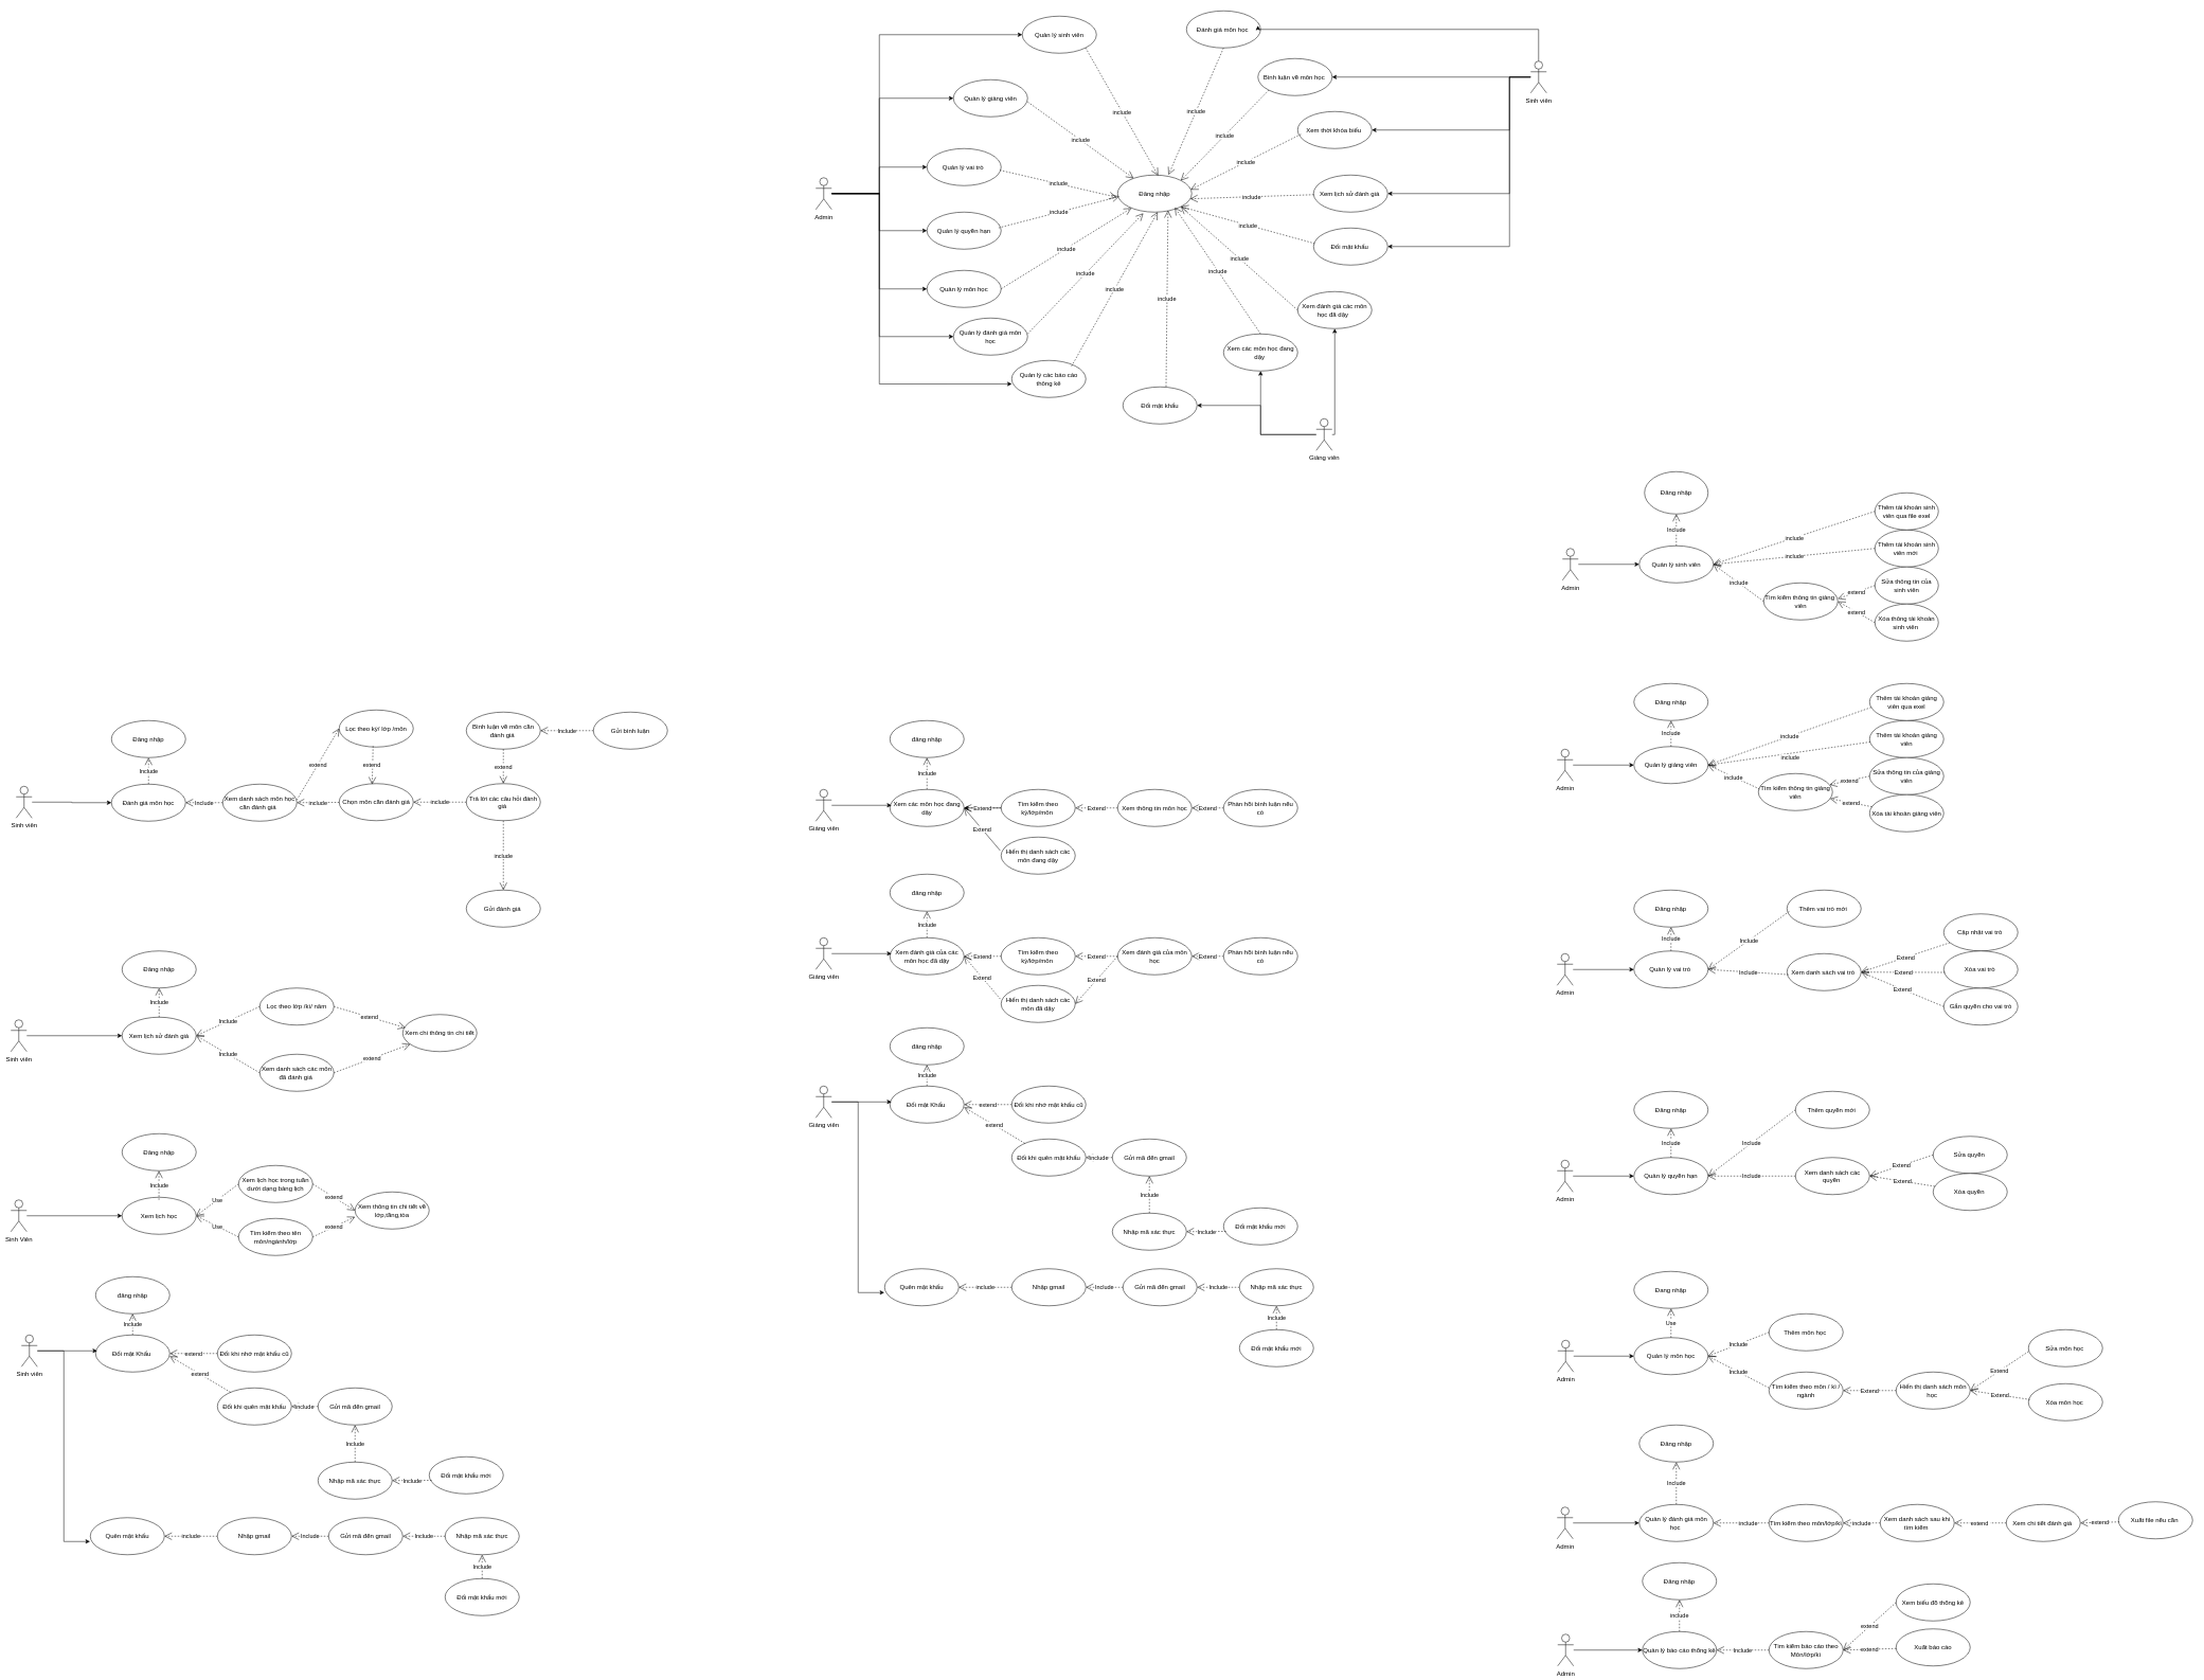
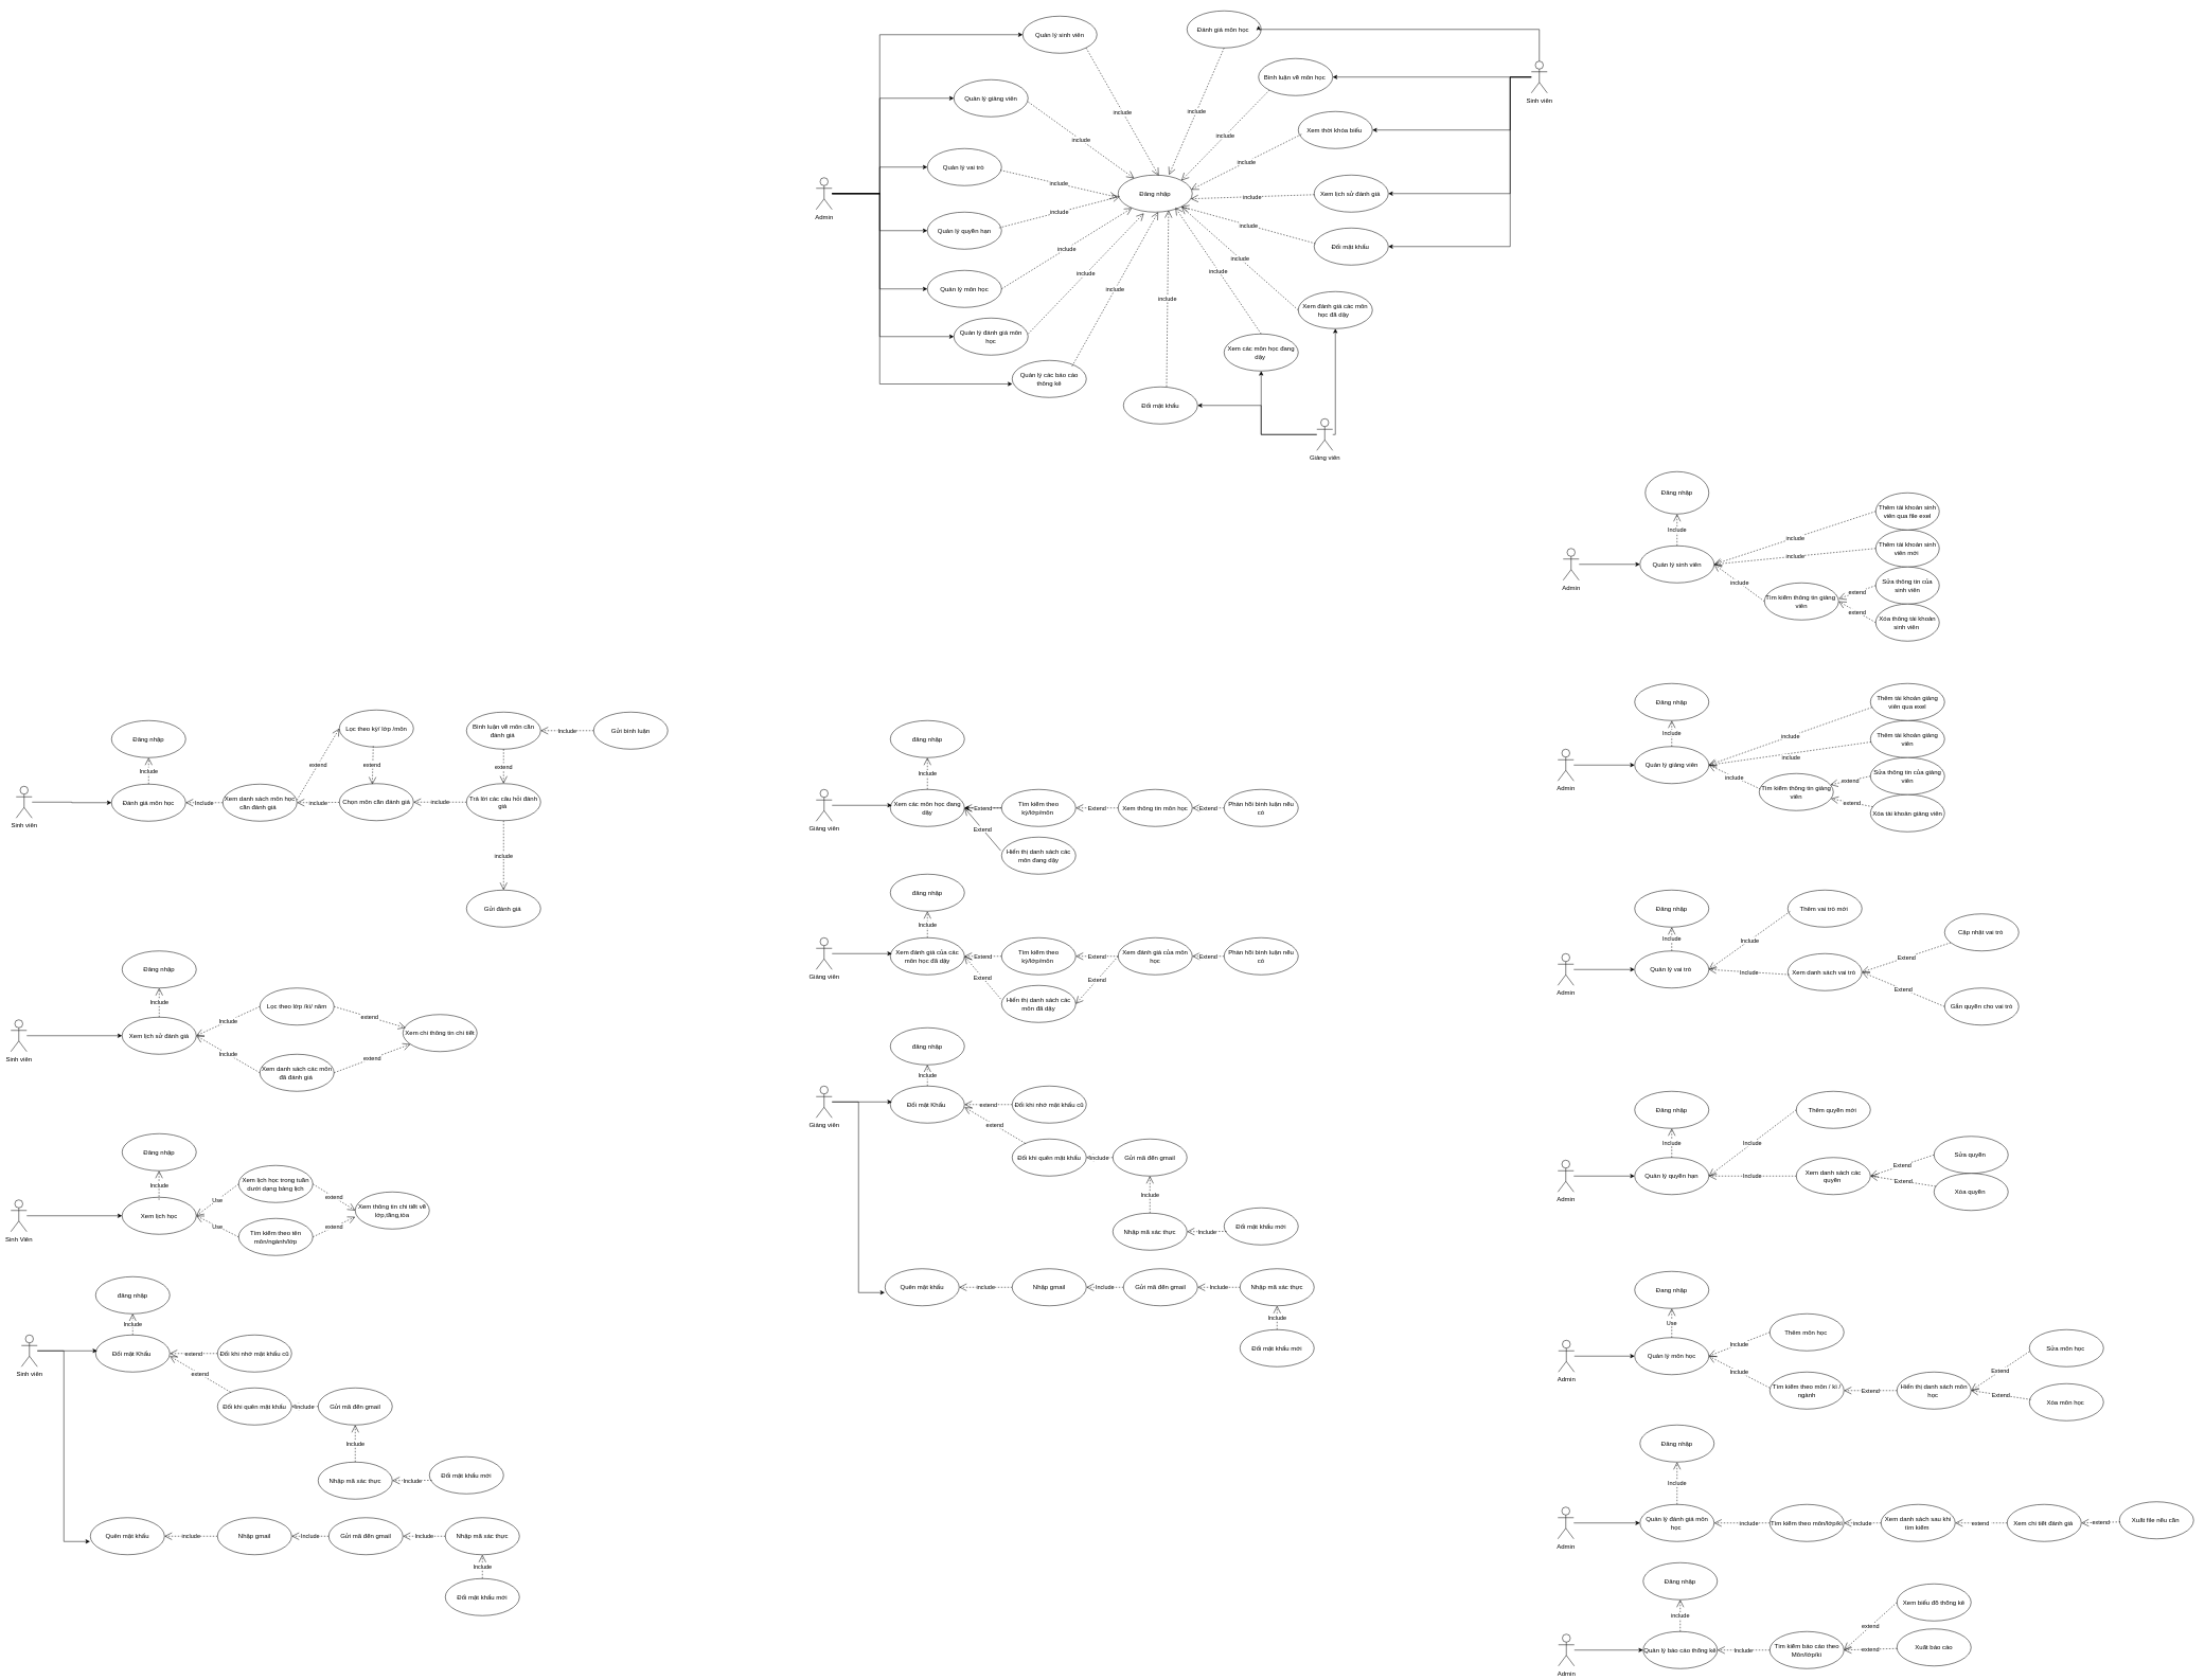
- <mxCell id="89" value="Xóa vai trò&amp;nbsp;" style="ellipse;whiteSpace=wrap;html=1;" parent="1" vertex="1"><mxGeometry x="3670" y="1795" width="140" height="70" as="geometry" /></mxCell>
- <mxCell id="94" value="Extend" style="endArrow=open;endSize=12;dashed=1;html=1;rounded=0;exitX=0.02;exitY=0.579;exitDx=0;exitDy=0;entryX=1;entryY=0.5;entryDx=0;entryDy=0;exitPerimeter=0;" parent="1" source="89" target="85" edge="1"><mxGeometry width="160" relative="1" as="geometry"><mxPoint x="3530" y="1770" as="sourcePoint" /><mxPoint x="3690" y="1770" as="targetPoint" /></mxGeometry></mxCell>
